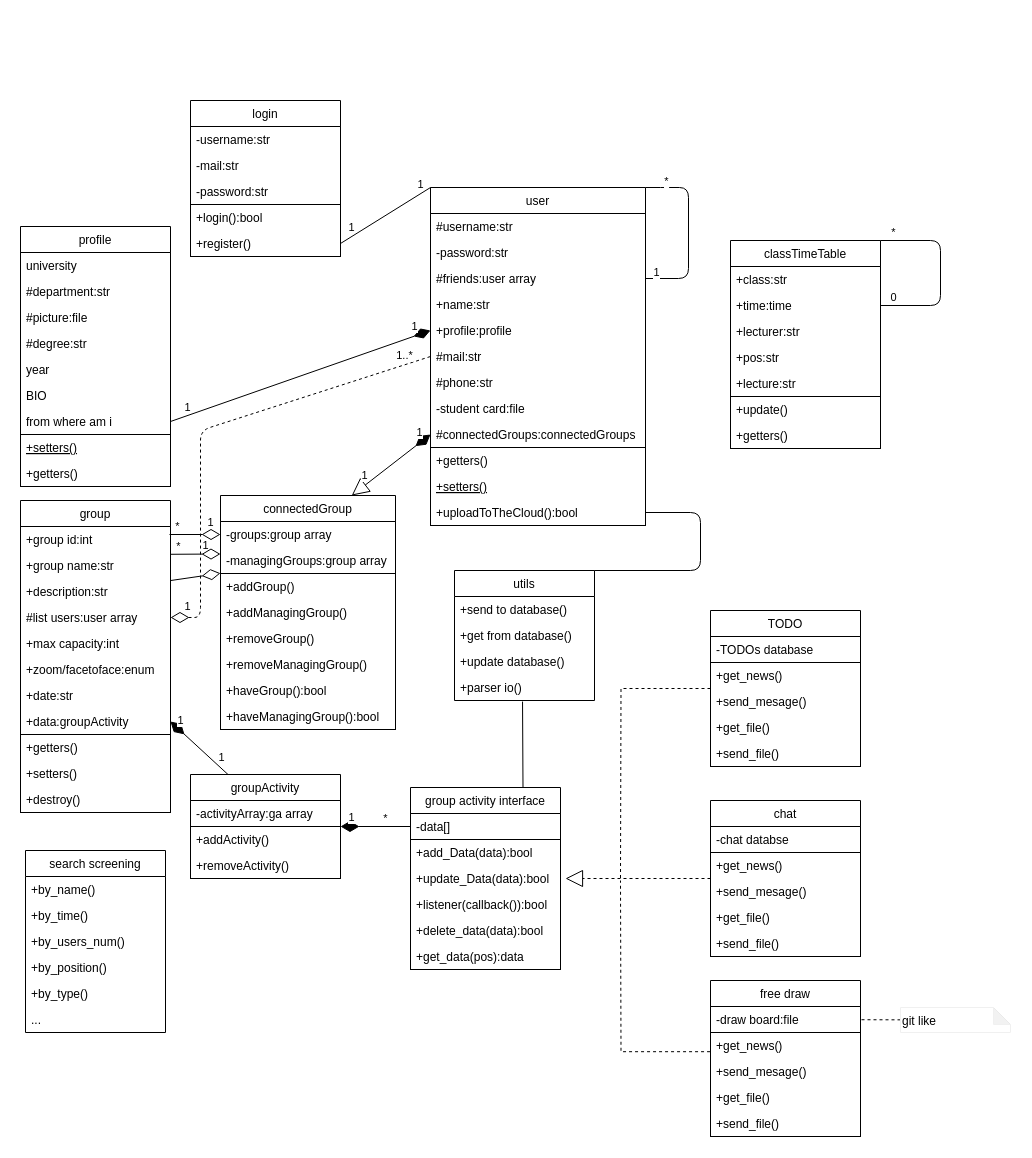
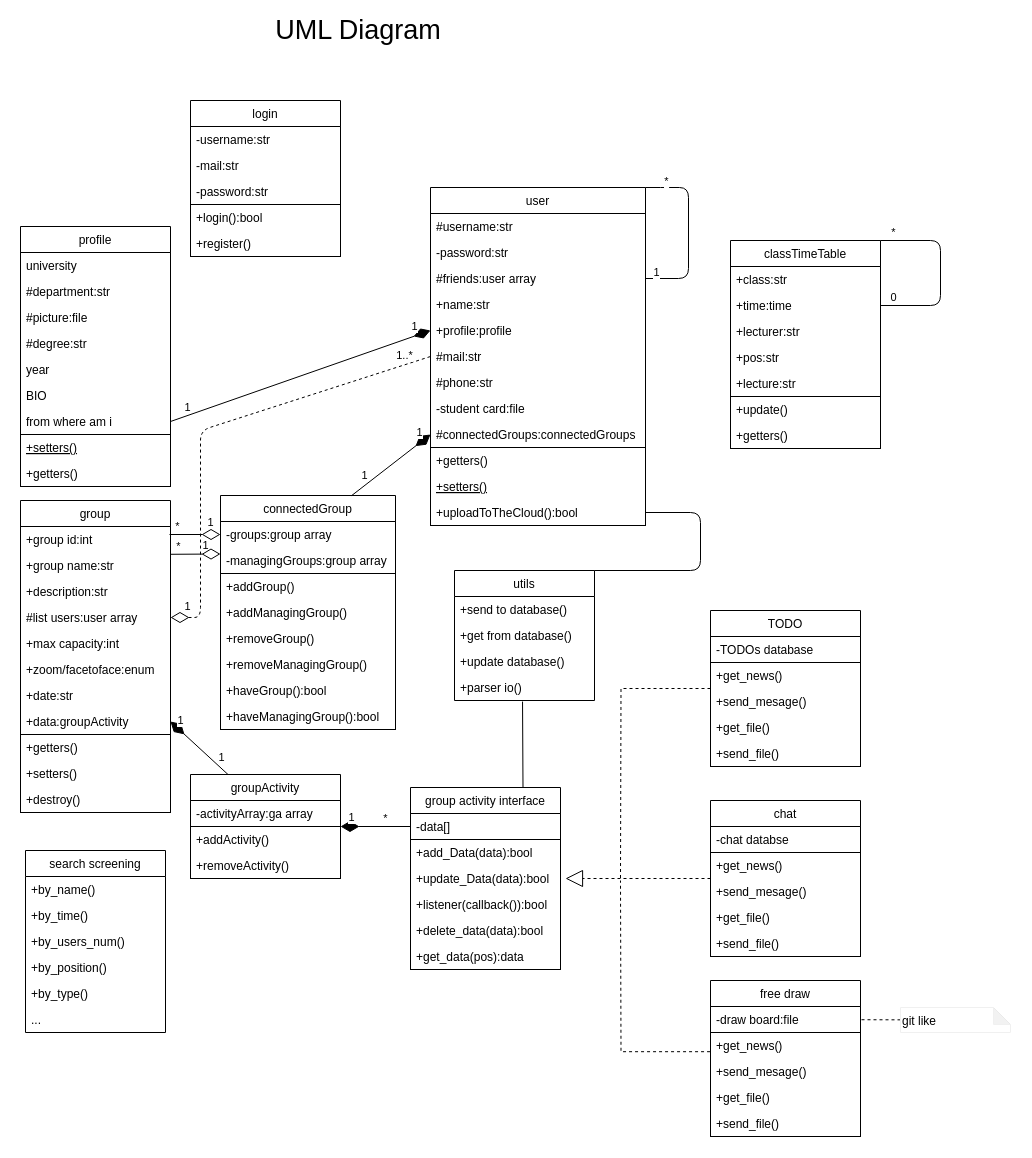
+ <mxCell id="16" value="&lt;font style=&quot;font-size: 27px&quot;&gt;UML Diagram&lt;/font&gt;" style="text;html=1;strokeColor=none;fillColor=none;align=center;verticalAlign=middle;whiteSpace=wrap;rounded=0;shadow=0;glass=0;comic=0;sketch=0;startSize=0;" parent="1" vertex="1"><mxGeometry x="253" y="20" width="210" height="20" as="geometry" /></mxCell>
- <mxCell id="144" style="edgeStyle=none;html=1;exitX=1;exitY=0.5;exitDx=0;exitDy=0;endArrow=none;endFill=0;entryX=0;entryY=0;entryDx=0;entryDy=0;" parent="1" source="123" target="27" edge="1"><mxGeometry relative="1" as="geometry"><mxPoint x="430" y="200" as="targetPoint" /></mxGeometry></mxCell>
- <mxCell id="145" value="1" style="edgeLabel;html=1;align=center;verticalAlign=middle;resizable=0;points=[];" parent="144" vertex="1" connectable="0"><mxGeometry x="-0.68" y="7" relative="1" as="geometry"><mxPoint y="-2" as="offset" /></mxGeometry></mxCell>
- <mxCell id="146" value="1" style="edgeLabel;html=1;align=center;verticalAlign=middle;resizable=0;points=[];" parent="144" vertex="1" connectable="0"><mxGeometry x="0.779" relative="1" as="geometry"><mxPoint y="-10" as="offset" /></mxGeometry></mxCell>
- <mxCell id="138" style="edgeStyle=none;html=1;exitX=0;exitY=0.5;exitDx=0;exitDy=0;entryX=0.75;entryY=0;entryDx=0;entryDy=0;endArrow=block;endFill=0;endSize=15;targetPerimeterSpacing=5;startArrow=diamondThin;startFill=1;startSize=16;" parent="1" source="37" target="124" edge="1"><mxGeometry relative="1" as="geometry"><mxPoint x="440" y="340" as="sourcePoint" /><mxPoint x="180" y="431" as="targetPoint" /></mxGeometry></mxCell>
+ <mxCell id="138" style="edgeStyle=none;html=1;exitX=0;exitY=0.5;exitDx=0;exitDy=0;entryX=0.75;entryY=0;entryDx=0;entryDy=0;endArrow=none;endFill=0;endSize=15;targetPerimeterSpacing=5;startArrow=diamondThin;startFill=1;startSize=16;" parent="1" source="37" target="124" edge="1"><mxGeometry relative="1" as="geometry"><mxPoint x="440" y="340" as="sourcePoint" /><mxPoint x="180" y="431" as="targetPoint" /></mxGeometry></mxCell>
- <mxCell id="161" value="" style="edgeStyle=none;html=1;startArrow=diamondThin;startFill=0;endArrow=none;endFill=0;startSize=16;" parent="1" source="127" target="49" edge="1"><mxGeometry relative="1" as="geometry" /></mxCell>
